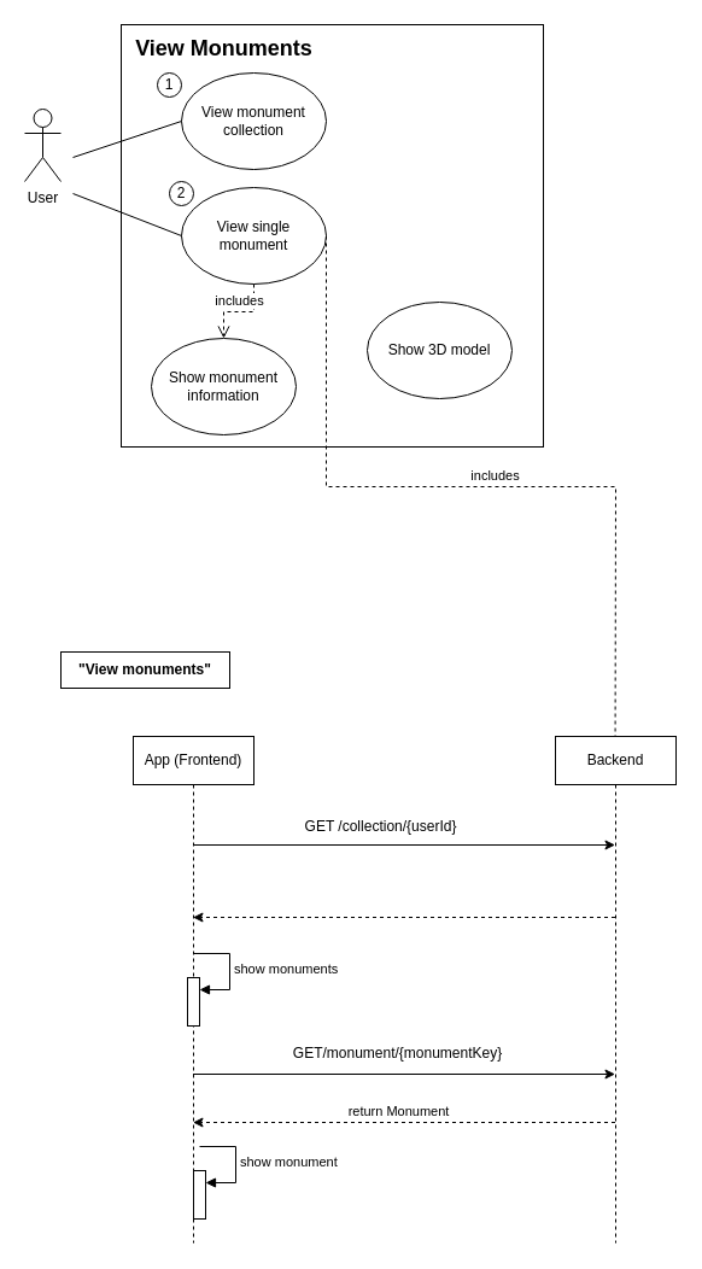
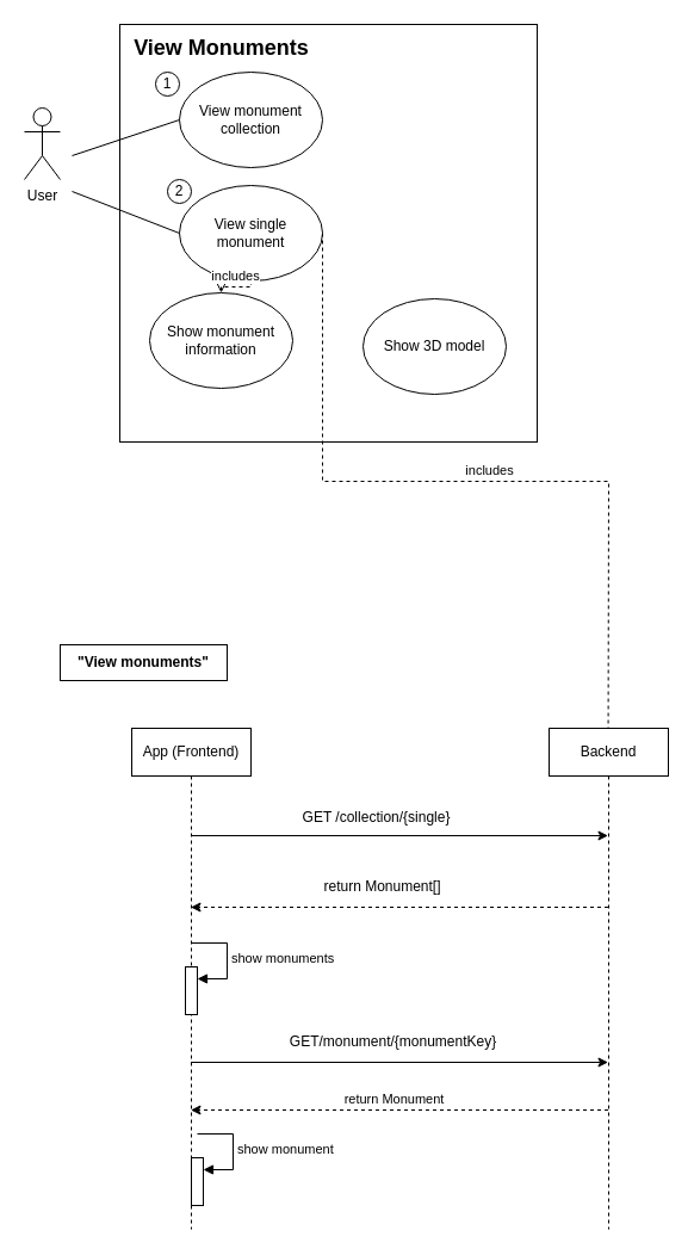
- <mxCell id="11" value="Show monument information" style="ellipse;whiteSpace=wrap;html=1;" vertex="1" parent="1"><mxGeometry x="125" y="280" width="120" height="80" as="geometry" /></mxCell>
+ <mxCell id="11" value="Show monument information" style="ellipse;whiteSpace=wrap;html=1;" vertex="1" parent="1"><mxGeometry x="125" y="245" width="120" height="80" as="geometry" /></mxCell>
- <mxCell id="21" value="GET /collection/{userId}" style="text;html=1;align=center;verticalAlign=middle;resizable=0;points=[];autosize=1;strokeColor=none;fillColor=none;" vertex="1" parent="1"><mxGeometry x="240" y="670" width="150" height="30" as="geometry" /></mxCell>
+ <mxCell id="21" value="GET /collection/{single}" style="text;html=1;align=center;verticalAlign=middle;resizable=0;points=[];autosize=1;strokeColor=none;fillColor=none;" vertex="1" parent="1"><mxGeometry x="240" y="670" width="150" height="30" as="geometry" /></mxCell>
+ <mxCell id="23" value="return Monument[]" style="text;html=1;align=center;verticalAlign=middle;resizable=0;points=[];autosize=1;strokeColor=none;fillColor=none;" vertex="1" parent="1"><mxGeometry x="260" y="728" width="120" height="30" as="geometry" /></mxCell>
